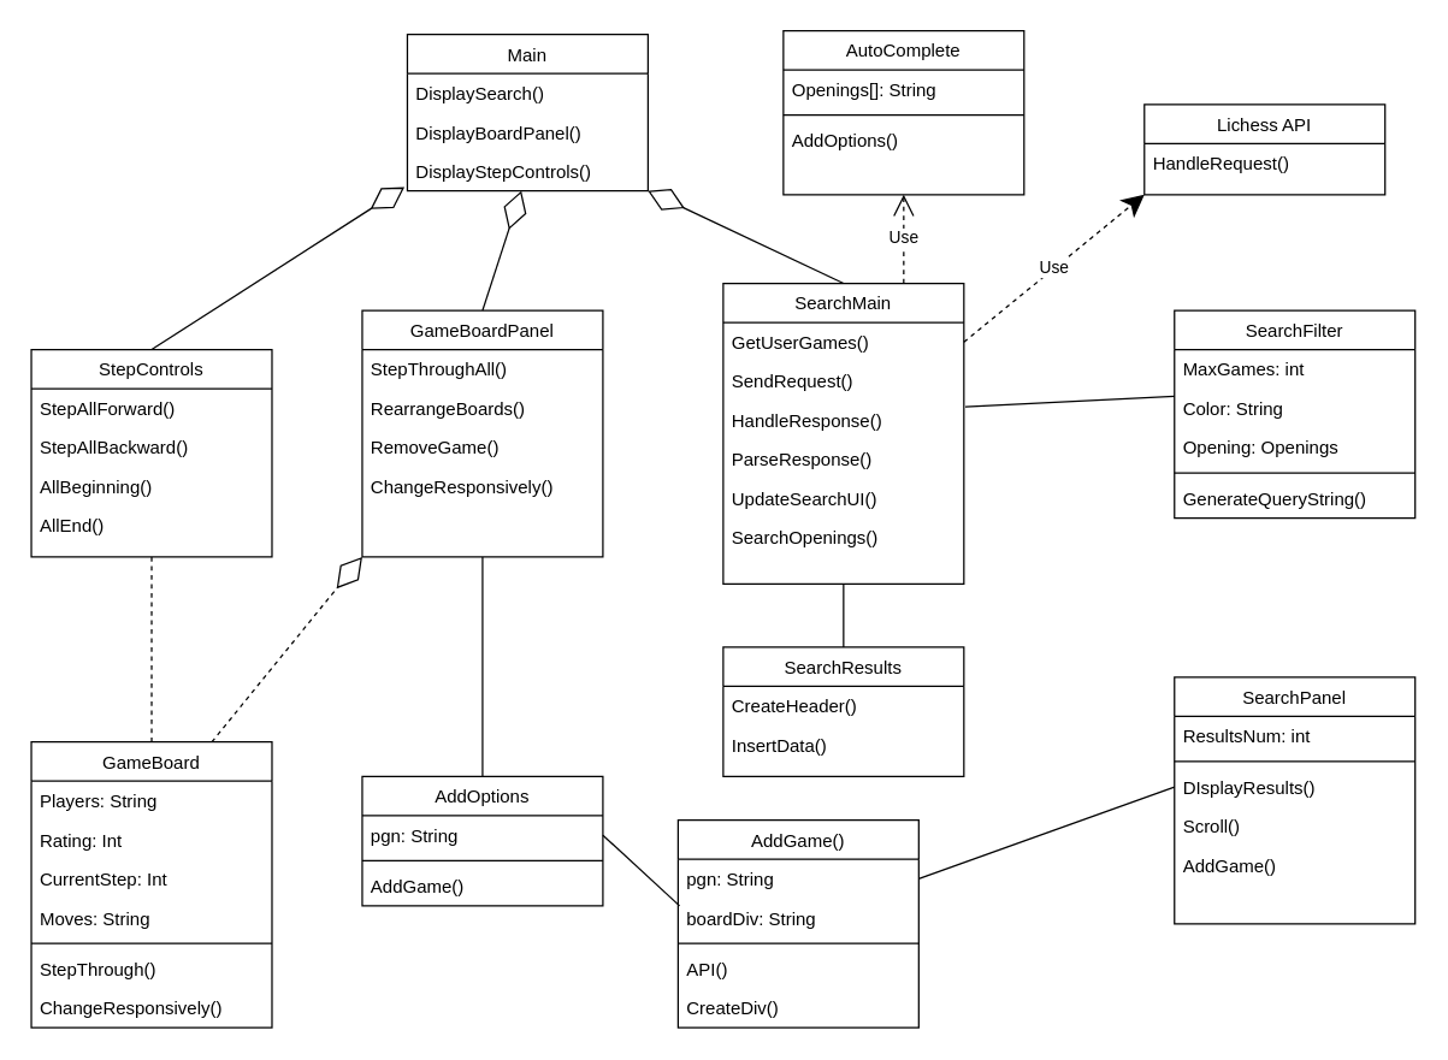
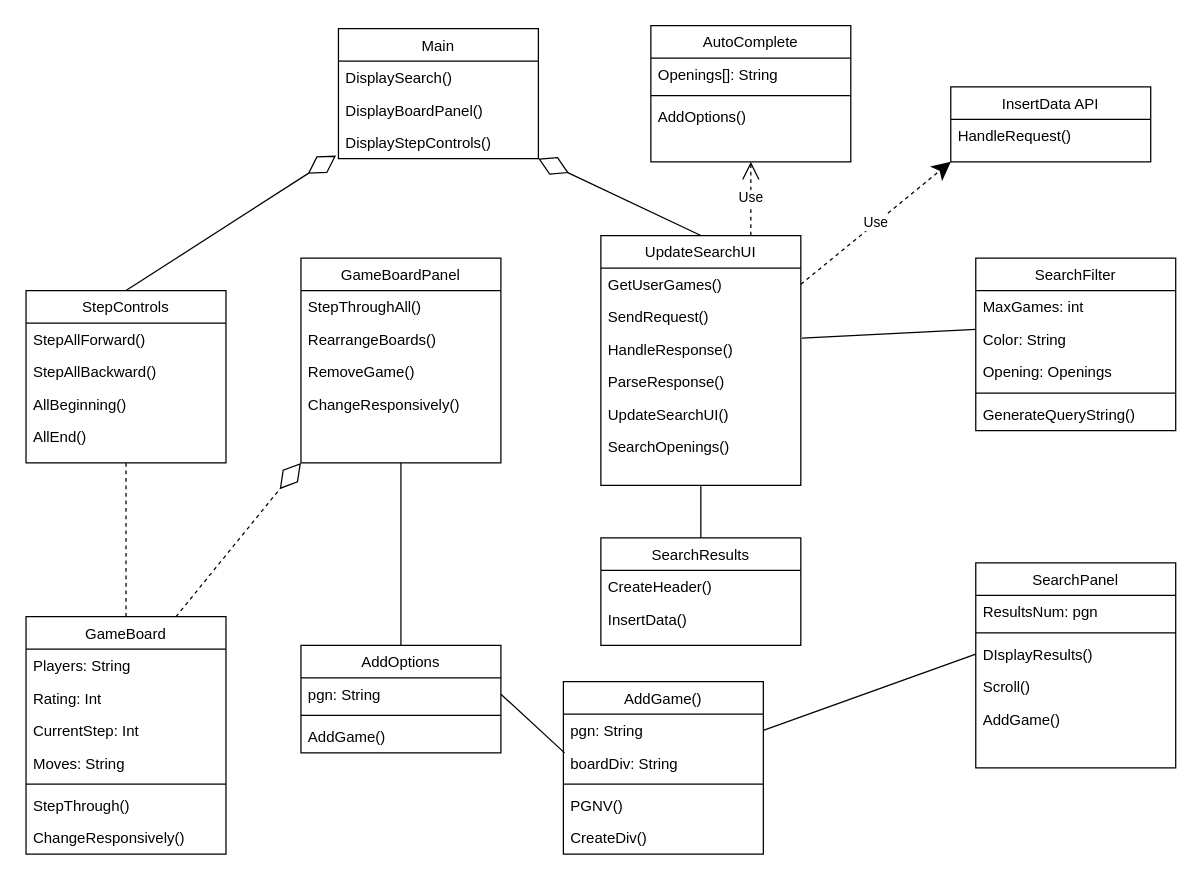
- <mxCell id="18" value="Lichess API" style="swimlane;fontStyle=0;align=center;verticalAlign=top;childLayout=stackLayout;horizontal=1;startSize=26;horizontalStack=0;resizeParent=1;resizeLast=0;collapsible=1;marginBottom=0;rounded=0;shadow=0;strokeWidth=1;" parent="1" vertex="1"><mxGeometry x="760" y="69" width="160" height="60" as="geometry"><mxRectangle x="130" y="380" width="160" height="26" as="alternateBounds" /></mxGeometry></mxCell>
+ <mxCell id="18" value="InsertData API" style="swimlane;fontStyle=0;align=center;verticalAlign=top;childLayout=stackLayout;horizontal=1;startSize=26;horizontalStack=0;resizeParent=1;resizeLast=0;collapsible=1;marginBottom=0;rounded=0;shadow=0;strokeWidth=1;" parent="1" vertex="1"><mxGeometry x="760" y="69" width="160" height="60" as="geometry"><mxRectangle x="130" y="380" width="160" height="26" as="alternateBounds" /></mxGeometry></mxCell>
- <mxCell id="21" value="" style="endArrow=diamondThin;endFill=0;endSize=24;html=1;exitX=0.5;exitY=0;exitDx=0;exitDy=0;" parent="1" source="2" target="10" edge="1"><mxGeometry width="160" relative="1" as="geometry"><mxPoint x="200" y="250" as="sourcePoint" /><mxPoint x="410" y="180" as="targetPoint" /><Array as="points" /></mxGeometry></mxCell>
- <mxCell id="11" value="SearchMain" style="swimlane;fontStyle=0;align=center;verticalAlign=top;childLayout=stackLayout;horizontal=1;startSize=26;horizontalStack=0;resizeParent=1;resizeLast=0;collapsible=1;marginBottom=0;rounded=0;shadow=0;strokeWidth=1;" parent="1" vertex="1"><mxGeometry x="480" y="188" width="160" height="200" as="geometry"><mxRectangle x="550" y="140" width="160" height="26" as="alternateBounds" /></mxGeometry></mxCell>
+ <mxCell id="11" value="UpdateSearchUI" style="swimlane;fontStyle=0;align=center;verticalAlign=top;childLayout=stackLayout;horizontal=1;startSize=26;horizontalStack=0;resizeParent=1;resizeLast=0;collapsible=1;marginBottom=0;rounded=0;shadow=0;strokeWidth=1;" parent="1" vertex="1"><mxGeometry x="480" y="188" width="160" height="200" as="geometry"><mxRectangle x="550" y="140" width="160" height="26" as="alternateBounds" /></mxGeometry></mxCell>
- <mxCell id="24" value="ResultsNum: int" style="text;align=left;verticalAlign=top;spacingLeft=4;spacingRight=4;overflow=hidden;rotatable=0;points=[[0,0.5],[1,0.5]];portConstraint=eastwest;rounded=0;shadow=0;html=0;" parent="23" vertex="1"><mxGeometry y="26" width="160" height="26" as="geometry" /></mxCell>
+ <mxCell id="24" value="ResultsNum: pgn" style="text;align=left;verticalAlign=top;spacingLeft=4;spacingRight=4;overflow=hidden;rotatable=0;points=[[0,0.5],[1,0.5]];portConstraint=eastwest;rounded=0;shadow=0;html=0;" parent="23" vertex="1"><mxGeometry y="26" width="160" height="26" as="geometry" /></mxCell>
- <mxCell id="63" value="API()" style="text;align=left;verticalAlign=top;spacingLeft=4;spacingRight=4;overflow=hidden;rotatable=0;points=[[0,0.5],[1,0.5]];portConstraint=eastwest;" vertex="1" parent="59"><mxGeometry y="86" width="160" height="26" as="geometry" /></mxCell>
+ <mxCell id="63" value="PGNV()" style="text;align=left;verticalAlign=top;spacingLeft=4;spacingRight=4;overflow=hidden;rotatable=0;points=[[0,0.5],[1,0.5]];portConstraint=eastwest;" vertex="1" parent="59"><mxGeometry y="86" width="160" height="26" as="geometry" /></mxCell>
